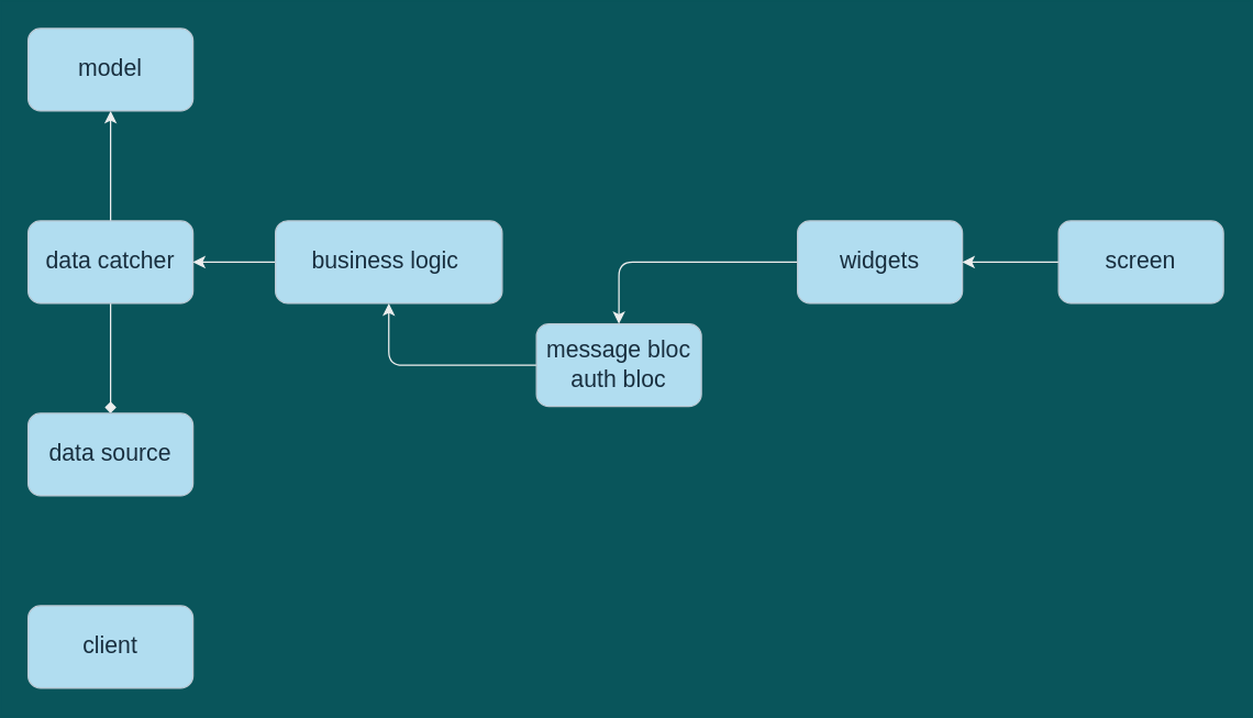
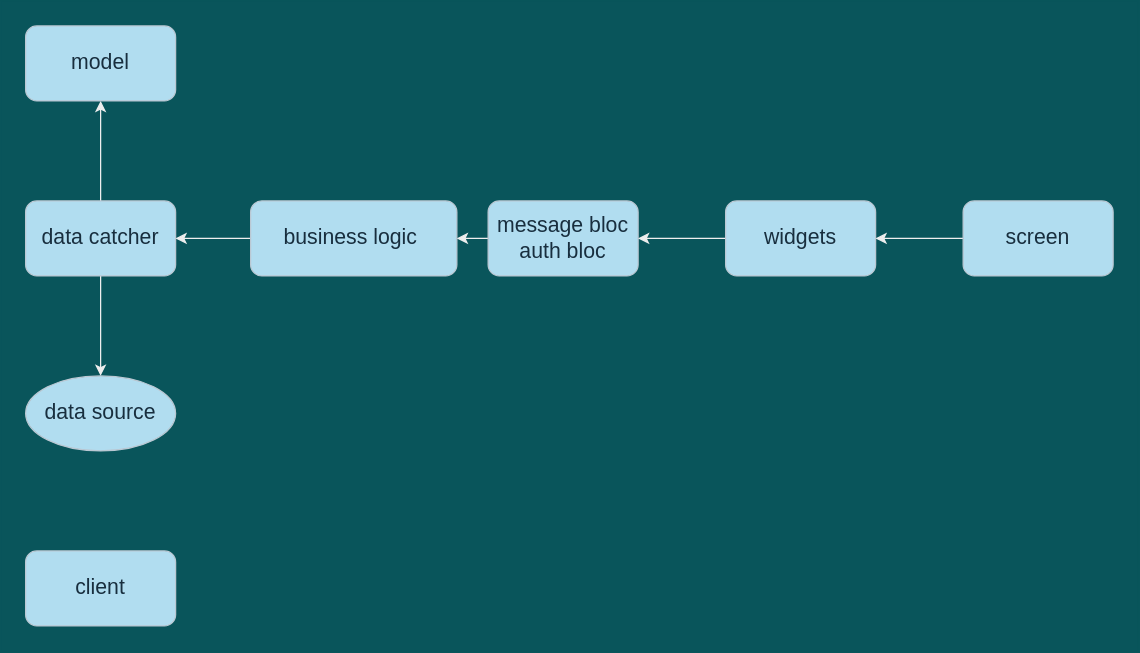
- <mxCell id="11" value="message bloc&lt;br&gt;auth bloc" style="whiteSpace=wrap;html=1;fontSize=17;fillColor=#B1DDF0;strokeColor=#BAC8D3;fontColor=#182E3E;rounded=1;" vertex="1" parent="1"><mxGeometry x="390" y="235" width="120" height="60" as="geometry" /></mxCell>
+ <mxCell id="11" value="message bloc&lt;br&gt;auth bloc" style="whiteSpace=wrap;html=1;fontSize=17;fillColor=#B1DDF0;strokeColor=#BAC8D3;fontColor=#182E3E;rounded=1;" vertex="1" parent="1"><mxGeometry x="390" y="160" width="120" height="60" as="geometry" /></mxCell>
- <mxCell id="2" value="" style="edgeStyle=orthogonalEdgeStyle;orthogonalLoop=1;jettySize=auto;html=1;fontSize=17;strokeColor=#EEEEEE;labelBackgroundColor=#09555B;fontColor=#FFFFFF;endArrow=diamond;" edge="1" parent="1" source="4" target="5"><mxGeometry relative="1" as="geometry" /></mxCell>
+ <mxCell id="2" value="" style="edgeStyle=orthogonalEdgeStyle;orthogonalLoop=1;jettySize=auto;html=1;fontSize=17;strokeColor=#EEEEEE;labelBackgroundColor=#09555B;fontColor=#FFFFFF;" edge="1" parent="1" source="4" target="5"><mxGeometry relative="1" as="geometry" /></mxCell>
- <mxCell id="5" value="data source" style="whiteSpace=wrap;html=1;fontSize=17;fillColor=#B1DDF0;strokeColor=#BAC8D3;fontColor=#182E3E;rounded=1;" vertex="1" parent="1"><mxGeometry x="20" y="300" width="120" height="60" as="geometry" /></mxCell>
+ <mxCell id="5" value="data source" style="ellipse;whiteSpace=wrap;html=1;fontSize=17;fillColor=#B1DDF0;strokeColor=#BAC8D3;fontColor=#182E3E;" vertex="1" parent="1"><mxGeometry x="20" y="300" width="120" height="60" as="geometry" /></mxCell>
